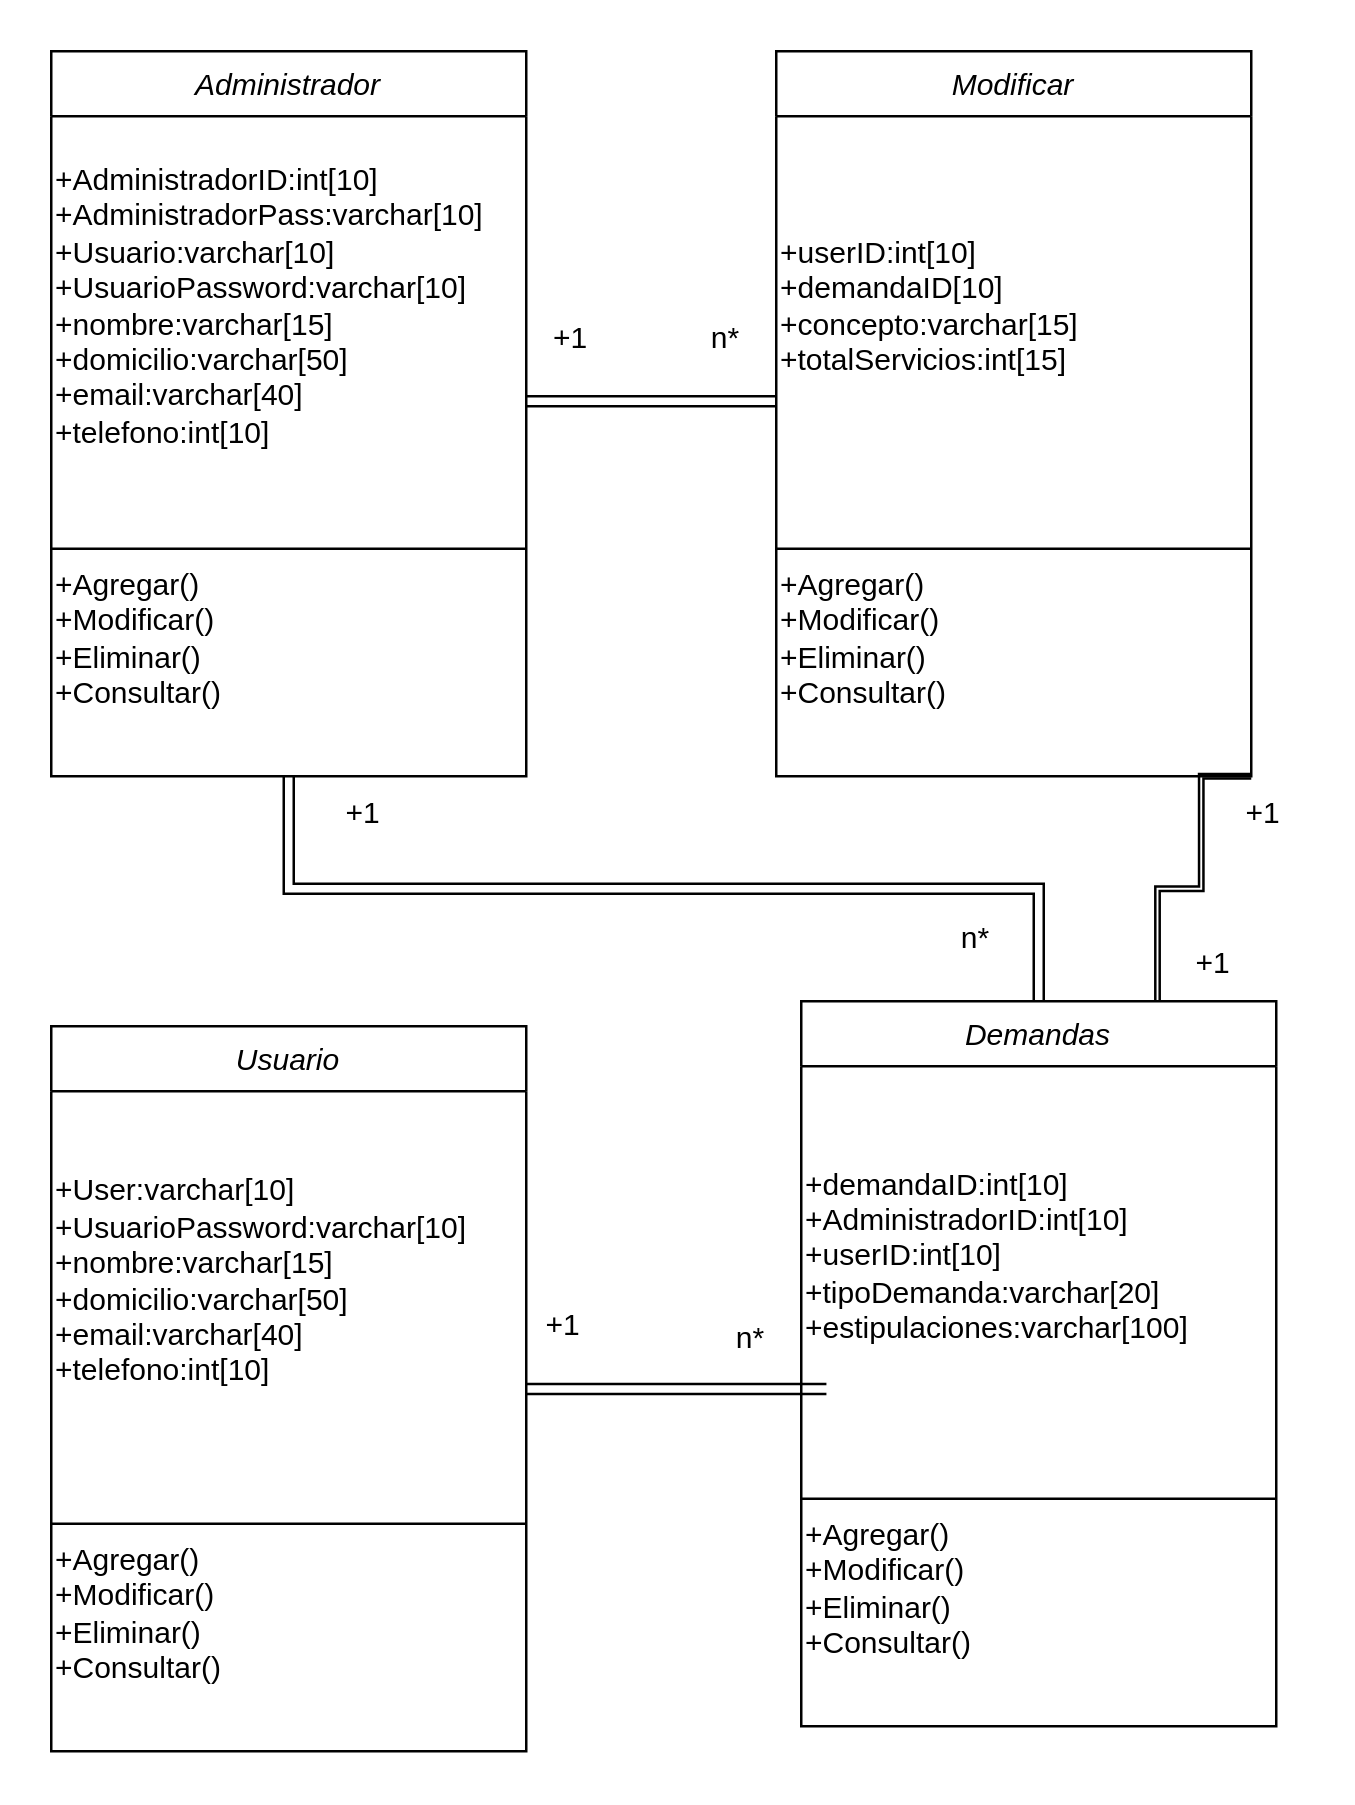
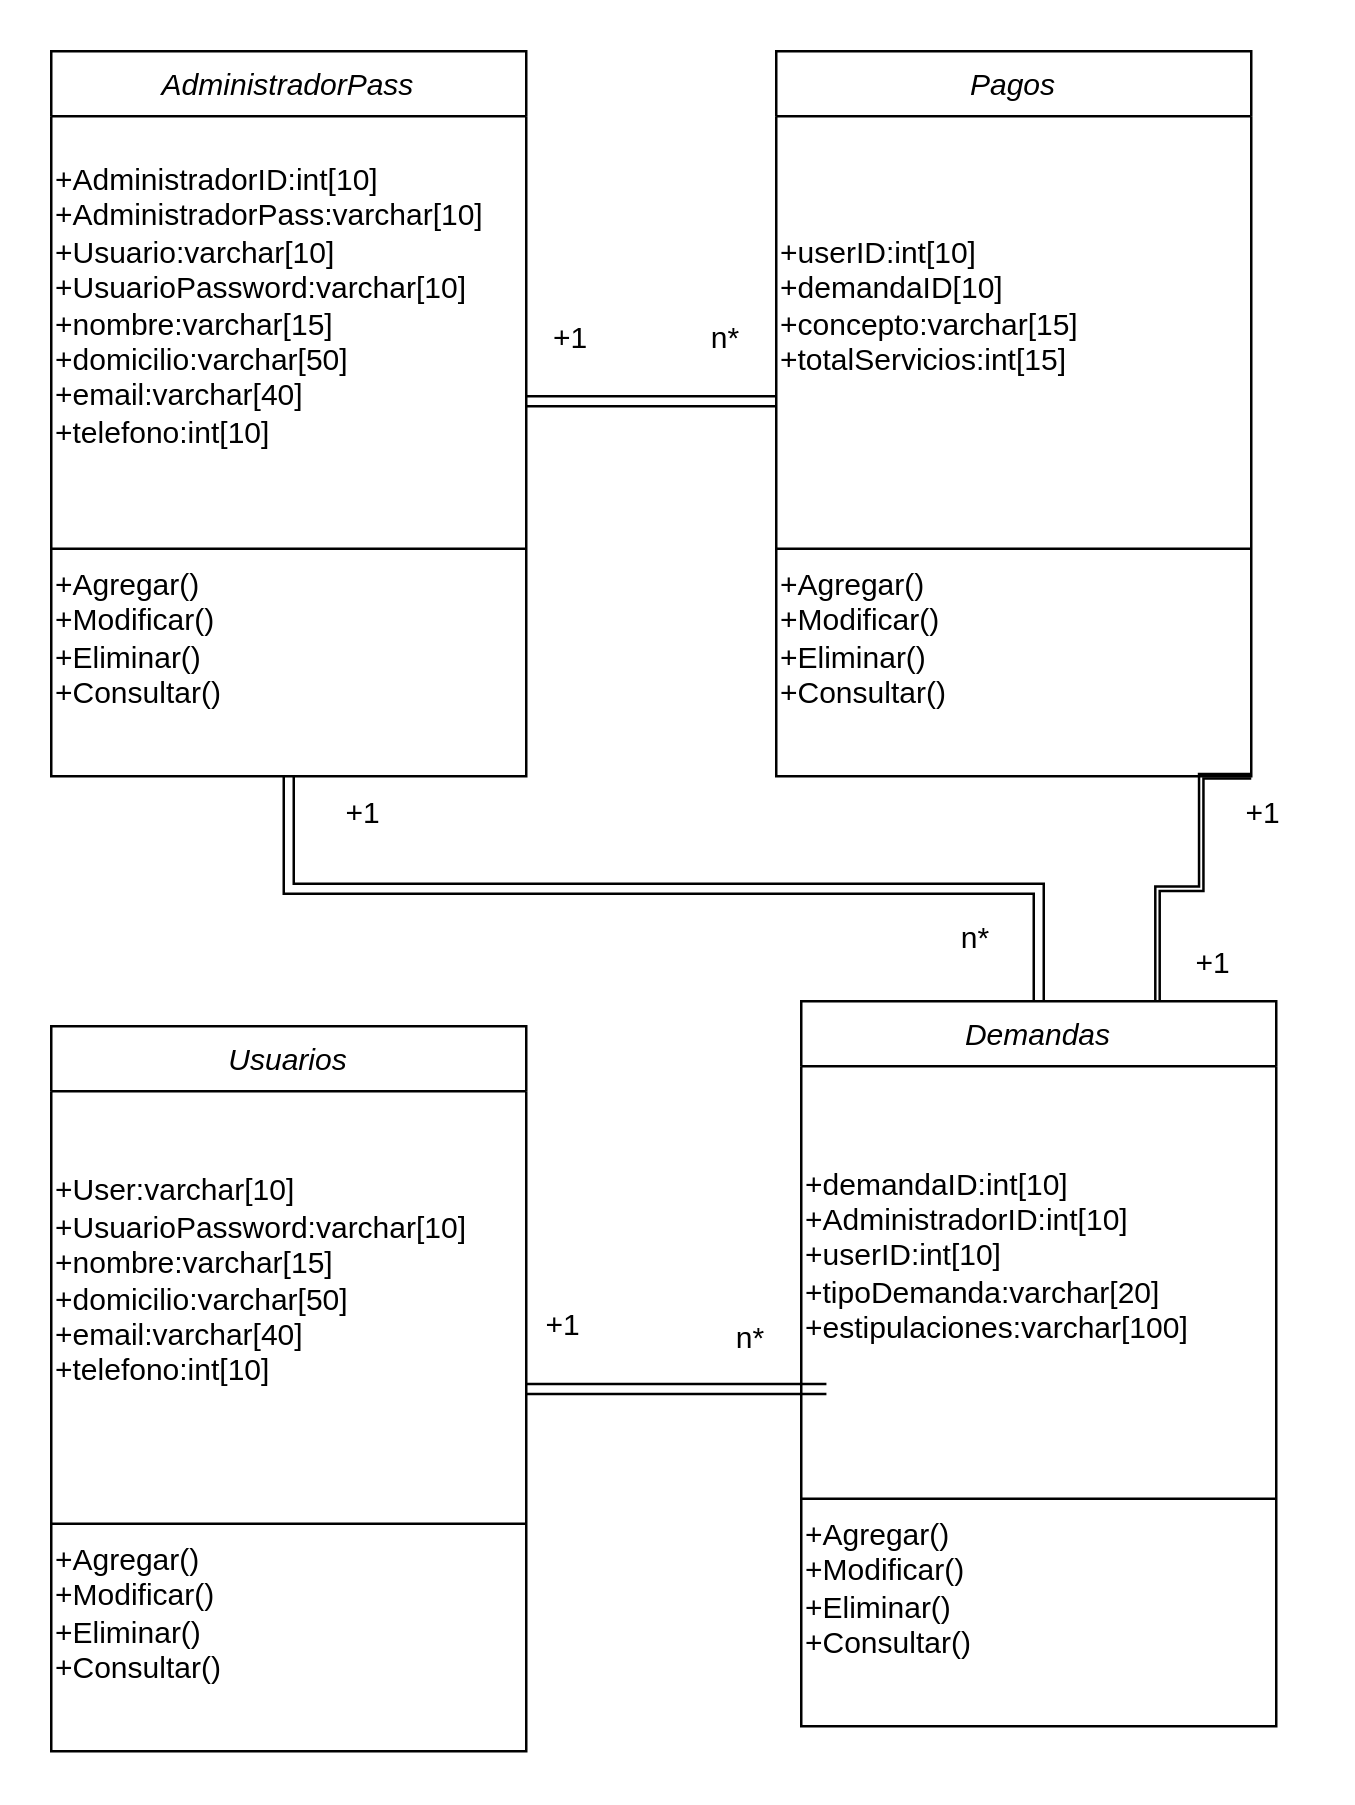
- <mxCell id="4" value="Administrador" style="swimlane;fontStyle=2;align=center;verticalAlign=top;childLayout=stackLayout;horizontal=1;startSize=26;horizontalStack=0;resizeParent=1;resizeLast=0;collapsible=1;marginBottom=0;rounded=0;shadow=0;strokeWidth=1;" parent="1" vertex="1"><mxGeometry x="20" y="20" width="190" height="290" as="geometry"><mxRectangle x="230" y="140" width="160" height="26" as="alternateBounds" /></mxGeometry></mxCell>
+ <mxCell id="4" value="AdministradorPass" style="swimlane;fontStyle=2;align=center;verticalAlign=top;childLayout=stackLayout;horizontal=1;startSize=26;horizontalStack=0;resizeParent=1;resizeLast=0;collapsible=1;marginBottom=0;rounded=0;shadow=0;strokeWidth=1;" parent="1" vertex="1"><mxGeometry x="20" y="20" width="190" height="290" as="geometry"><mxRectangle x="230" y="140" width="160" height="26" as="alternateBounds" /></mxGeometry></mxCell>
- <mxCell id="13" value="Modificar" style="swimlane;fontStyle=2;align=center;verticalAlign=top;childLayout=stackLayout;horizontal=1;startSize=26;horizontalStack=0;resizeParent=1;resizeLast=0;collapsible=1;marginBottom=0;rounded=0;shadow=0;strokeWidth=1;" vertex="1" parent="1"><mxGeometry x="310" y="20" width="190" height="290" as="geometry"><mxRectangle x="230" y="140" width="160" height="26" as="alternateBounds" /></mxGeometry></mxCell>
+ <mxCell id="13" value="Pagos" style="swimlane;fontStyle=2;align=center;verticalAlign=top;childLayout=stackLayout;horizontal=1;startSize=26;horizontalStack=0;resizeParent=1;resizeLast=0;collapsible=1;marginBottom=0;rounded=0;shadow=0;strokeWidth=1;" vertex="1" parent="1"><mxGeometry x="310" y="20" width="190" height="290" as="geometry"><mxRectangle x="230" y="140" width="160" height="26" as="alternateBounds" /></mxGeometry></mxCell>
- <mxCell id="8" value="Usuario" style="swimlane;fontStyle=2;align=center;verticalAlign=top;childLayout=stackLayout;horizontal=1;startSize=26;horizontalStack=0;resizeParent=1;resizeLast=0;collapsible=1;marginBottom=0;rounded=0;shadow=0;strokeWidth=1;" vertex="1" parent="1"><mxGeometry x="20" y="410" width="190" height="290" as="geometry"><mxRectangle x="230" y="140" width="160" height="26" as="alternateBounds" /></mxGeometry></mxCell>
+ <mxCell id="8" value="Usuarios" style="swimlane;fontStyle=2;align=center;verticalAlign=top;childLayout=stackLayout;horizontal=1;startSize=26;horizontalStack=0;resizeParent=1;resizeLast=0;collapsible=1;marginBottom=0;rounded=0;shadow=0;strokeWidth=1;" vertex="1" parent="1"><mxGeometry x="20" y="410" width="190" height="290" as="geometry"><mxRectangle x="230" y="140" width="160" height="26" as="alternateBounds" /></mxGeometry></mxCell>
